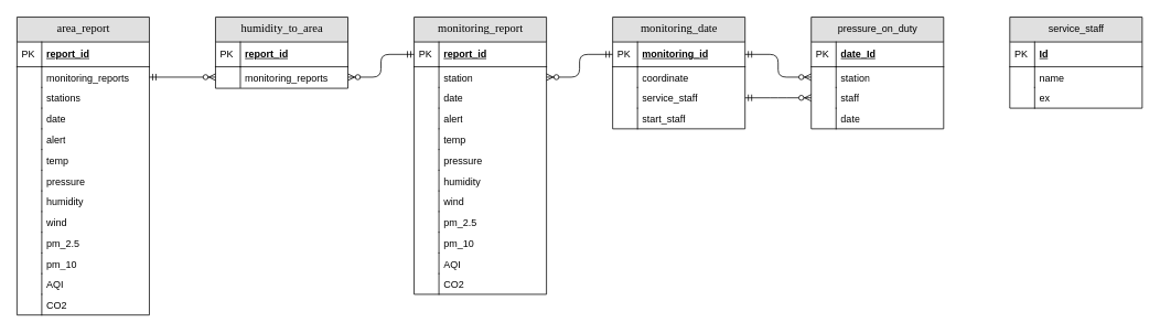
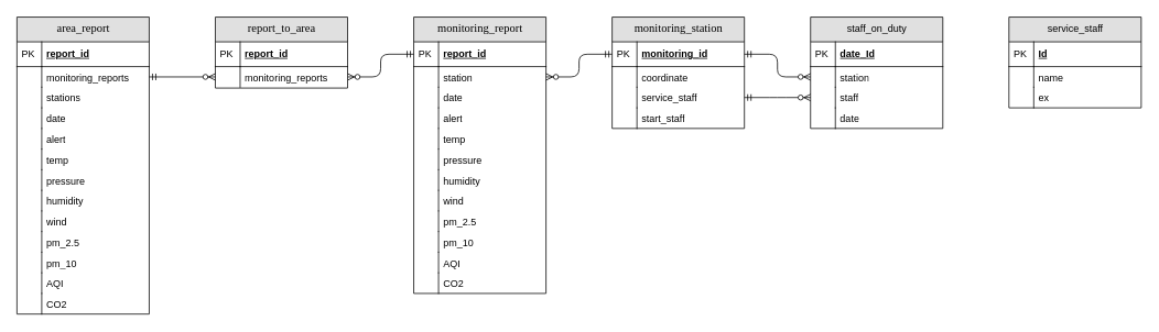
- <mxCell id="83" value="humidity_to_area" style="swimlane;html=1;fontStyle=0;childLayout=stackLayout;horizontal=1;startSize=30;fillColor=#e0e0e0;horizontalStack=0;resizeParent=1;resizeLast=0;collapsible=1;marginBottom=0;swimlaneFillColor=#ffffff;align=center;rounded=0;shadow=0;comic=0;labelBackgroundColor=none;strokeWidth=1;fontFamily=Verdana;fontSize=14" vertex="1" parent="1"><mxGeometry x="260" y="20" width="160" height="86" as="geometry"><mxRectangle x="-480" y="320" width="170" height="26" as="alternateBounds" /></mxGeometry></mxCell>
+ <mxCell id="83" value="report_to_area" style="swimlane;html=1;fontStyle=0;childLayout=stackLayout;horizontal=1;startSize=30;fillColor=#e0e0e0;horizontalStack=0;resizeParent=1;resizeLast=0;collapsible=1;marginBottom=0;swimlaneFillColor=#ffffff;align=center;rounded=0;shadow=0;comic=0;labelBackgroundColor=none;strokeWidth=1;fontFamily=Verdana;fontSize=14" vertex="1" parent="1"><mxGeometry x="260" y="20" width="160" height="86" as="geometry"><mxRectangle x="-480" y="320" width="170" height="26" as="alternateBounds" /></mxGeometry></mxCell>
- <mxCell id="2" value="monitoring_date" style="swimlane;html=1;fontStyle=0;childLayout=stackLayout;horizontal=1;startSize=30;fillColor=#e0e0e0;horizontalStack=0;resizeParent=1;resizeLast=0;collapsible=1;marginBottom=0;swimlaneFillColor=#ffffff;align=center;rounded=0;shadow=0;comic=0;labelBackgroundColor=none;strokeWidth=1;fontFamily=Verdana;fontSize=14" parent="1" vertex="1"><mxGeometry x="740" y="20" width="160" height="135" as="geometry"><mxRectangle x="30" y="358" width="170" height="26" as="alternateBounds" /></mxGeometry></mxCell>
+ <mxCell id="2" value="monitoring_station" style="swimlane;html=1;fontStyle=0;childLayout=stackLayout;horizontal=1;startSize=30;fillColor=#e0e0e0;horizontalStack=0;resizeParent=1;resizeLast=0;collapsible=1;marginBottom=0;swimlaneFillColor=#ffffff;align=center;rounded=0;shadow=0;comic=0;labelBackgroundColor=none;strokeWidth=1;fontFamily=Verdana;fontSize=14" parent="1" vertex="1"><mxGeometry x="740" y="20" width="160" height="135" as="geometry"><mxRectangle x="30" y="358" width="170" height="26" as="alternateBounds" /></mxGeometry></mxCell>
- <mxCell id="18" value="&lt;span style=&quot;font-family: &amp;#34;helvetica&amp;#34; ; font-size: 12px ; text-align: left&quot;&gt;pressure_on_duty&lt;/span&gt;" style="swimlane;html=1;fontStyle=0;childLayout=stackLayout;horizontal=1;startSize=30;fillColor=#e0e0e0;horizontalStack=0;resizeParent=1;resizeLast=0;collapsible=1;marginBottom=0;swimlaneFillColor=#ffffff;align=center;rounded=0;shadow=0;comic=0;labelBackgroundColor=none;strokeWidth=1;fontFamily=Verdana;fontSize=14;swimlaneLine=1;" vertex="1" parent="1"><mxGeometry x="980" y="20" width="160" height="135" as="geometry"><mxRectangle x="290" y="570" width="100" height="26" as="alternateBounds" /></mxGeometry></mxCell>
+ <mxCell id="18" value="&lt;span style=&quot;font-family: &amp;#34;helvetica&amp;#34; ; font-size: 12px ; text-align: left&quot;&gt;staff_on_duty&lt;/span&gt;" style="swimlane;html=1;fontStyle=0;childLayout=stackLayout;horizontal=1;startSize=30;fillColor=#e0e0e0;horizontalStack=0;resizeParent=1;resizeLast=0;collapsible=1;marginBottom=0;swimlaneFillColor=#ffffff;align=center;rounded=0;shadow=0;comic=0;labelBackgroundColor=none;strokeWidth=1;fontFamily=Verdana;fontSize=14;swimlaneLine=1;" vertex="1" parent="1"><mxGeometry x="980" y="20" width="160" height="135" as="geometry"><mxRectangle x="290" y="570" width="100" height="26" as="alternateBounds" /></mxGeometry></mxCell>
